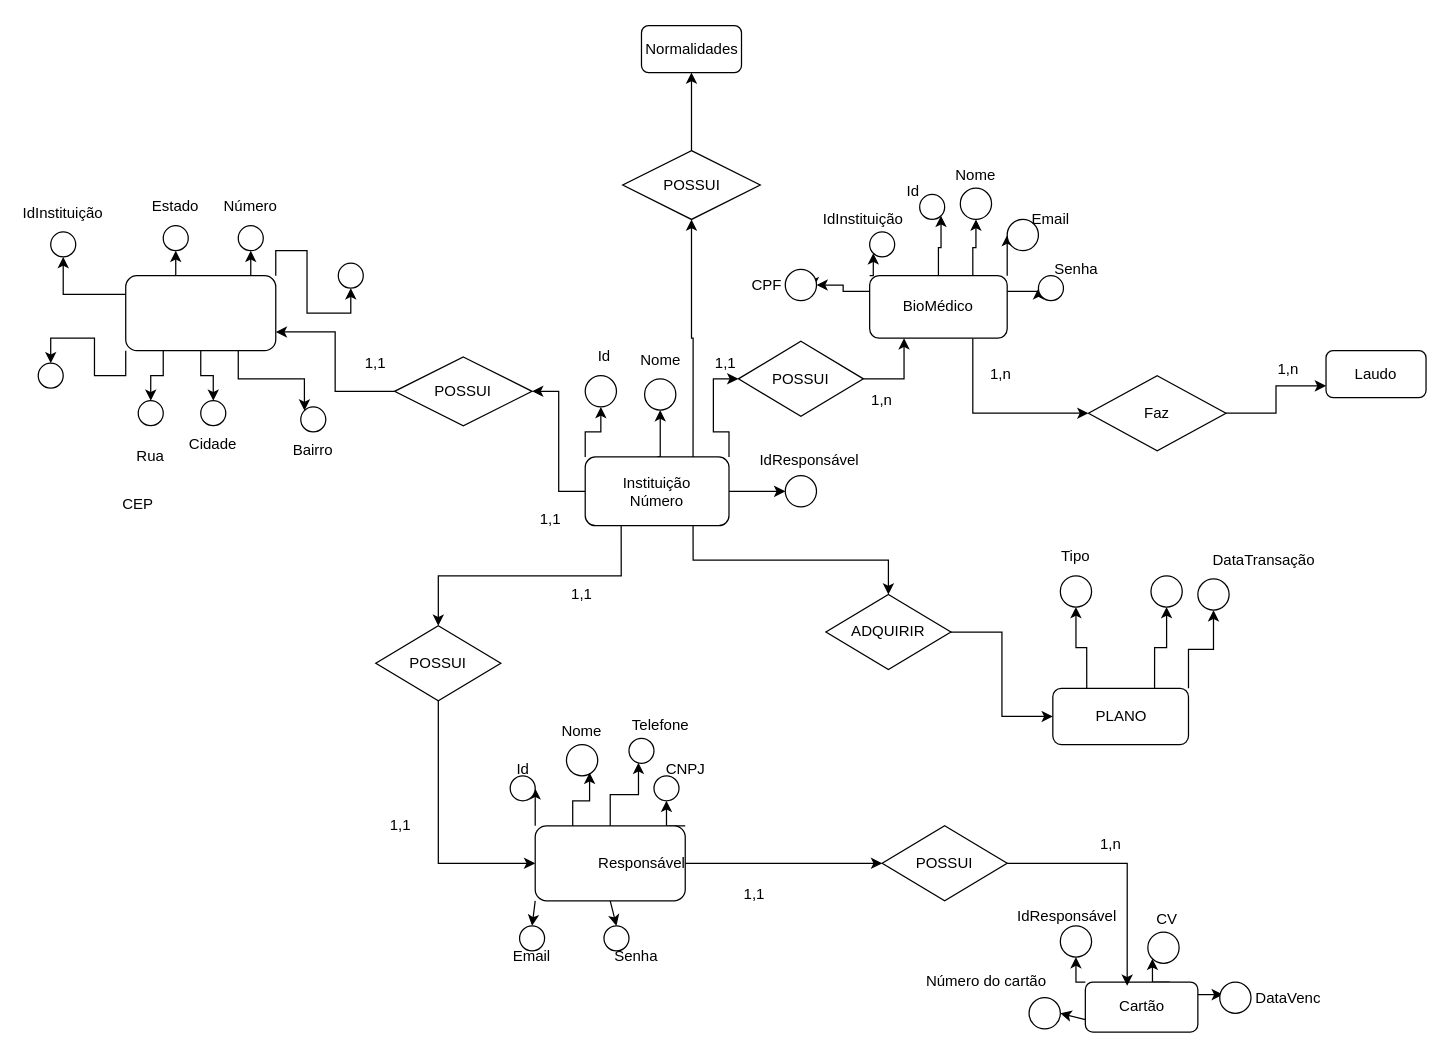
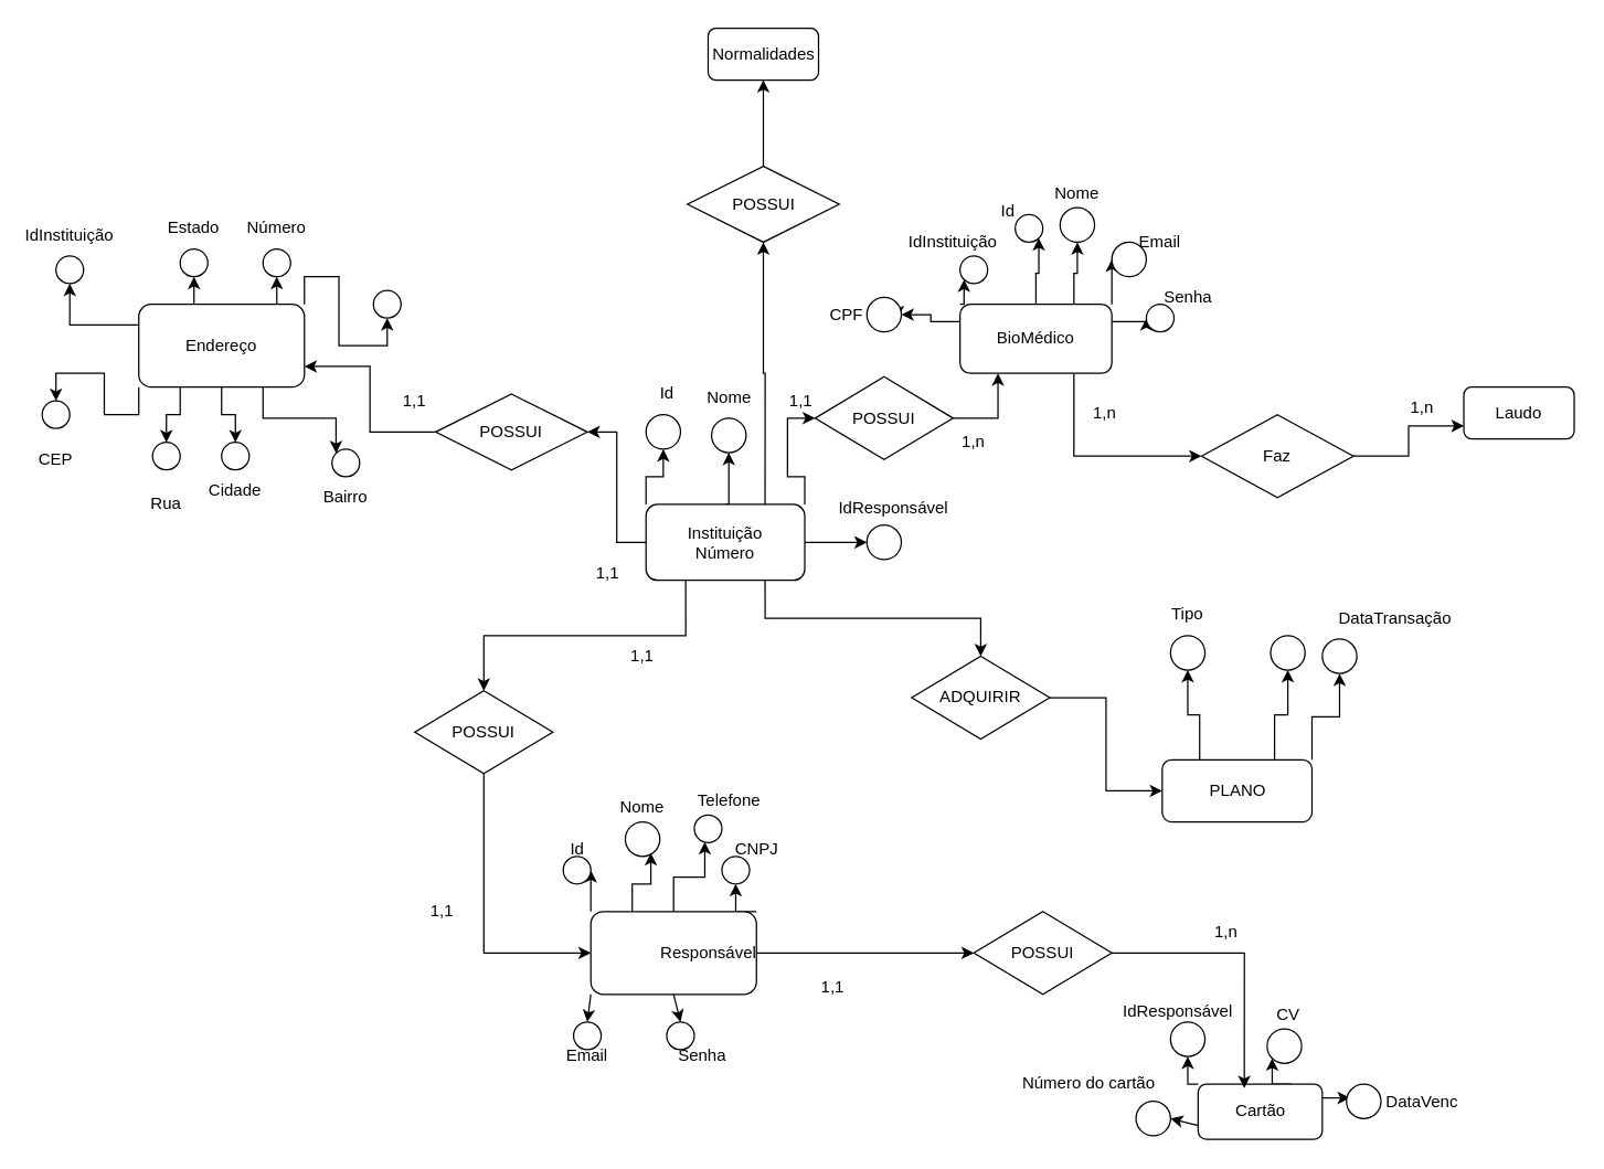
+ <mxCell id="41" value="Endereço" style="text;html=1;align=center;verticalAlign=middle;whiteSpace=wrap;rounded=0;" vertex="1" parent="1"><mxGeometry x="130" y="235" width="60" height="30" as="geometry" /></mxCell>
- <mxCell id="52" value="CEP" style="text;html=1;align=center;verticalAlign=middle;whiteSpace=wrap;rounded=0;" vertex="1" parent="1"><mxGeometry x="95" y="387.5" width="30" height="30" as="geometry" /></mxCell>
+ <mxCell id="52" value="CEP" style="text;html=1;align=center;verticalAlign=middle;whiteSpace=wrap;rounded=0;" vertex="1" parent="1"><mxGeometry x="25" y="317.5" width="30" height="30" as="geometry" /></mxCell>
